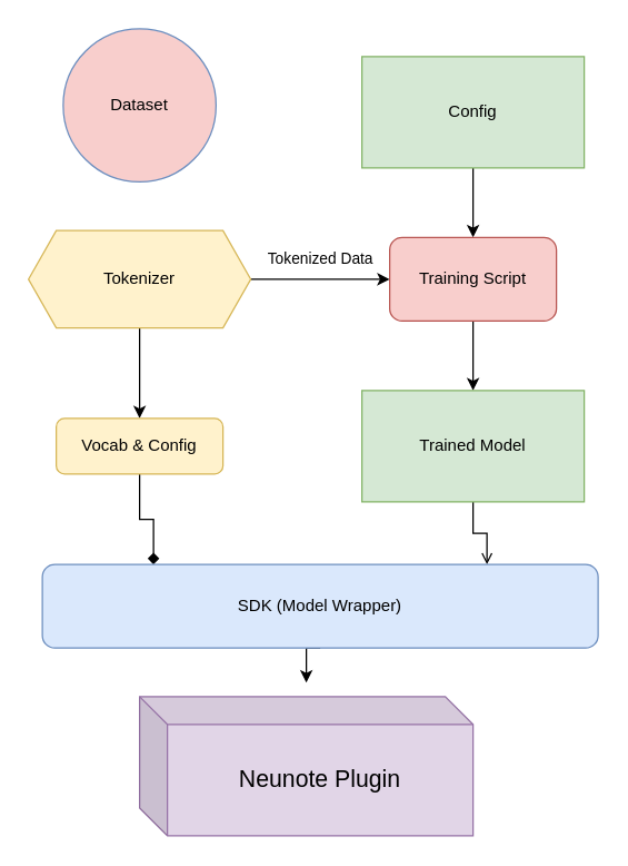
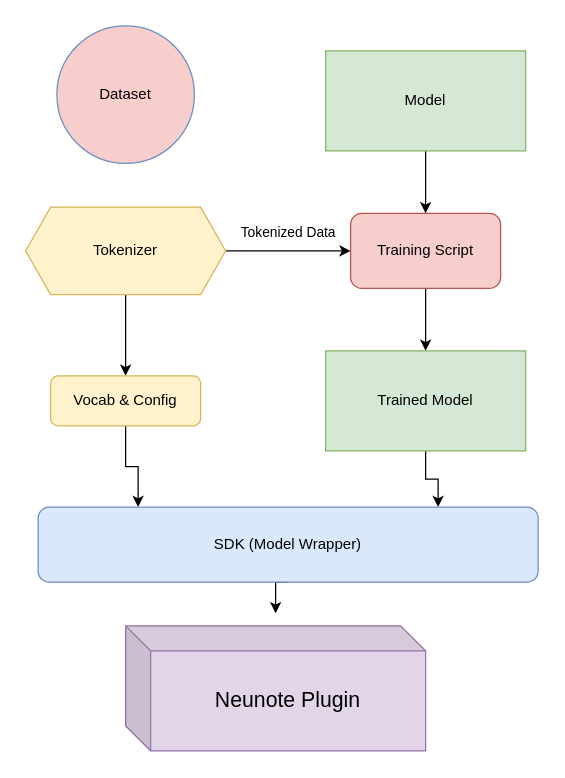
- <mxCell id="9" value="Config" style="rounded=0;whiteSpace=wrap;html=1;fillColor=#d5e8d4;strokeColor=#82b366;" vertex="1" parent="1"><mxGeometry x="260" y="40" width="160" height="80" as="geometry" /></mxCell>
+ <mxCell id="9" value="Model" style="rounded=0;whiteSpace=wrap;html=1;fillColor=#d5e8d4;strokeColor=#82b366;" vertex="1" parent="1"><mxGeometry x="260" y="40" width="160" height="80" as="geometry" /></mxCell>
- <mxCell id="6" style="edgeStyle=orthogonalEdgeStyle;rounded=0;orthogonalLoop=1;jettySize=auto;html=1;exitX=0.5;exitY=1;exitDx=0;exitDy=0;entryX=0.2;entryY=0;entryDx=0;entryDy=0;entryPerimeter=0;endArrow=diamond;" edge="1" parent="1" source="7" target="16"><mxGeometry relative="1" as="geometry" /></mxCell>
+ <mxCell id="6" style="edgeStyle=orthogonalEdgeStyle;rounded=0;orthogonalLoop=1;jettySize=auto;html=1;exitX=0.5;exitY=1;exitDx=0;exitDy=0;entryX=0.2;entryY=0;entryDx=0;entryDy=0;entryPerimeter=0;" edge="1" parent="1" source="7" target="16"><mxGeometry relative="1" as="geometry" /></mxCell>
- <mxCell id="13" style="edgeStyle=orthogonalEdgeStyle;rounded=0;orthogonalLoop=1;jettySize=auto;html=1;entryX=0.8;entryY=0;entryDx=0;entryDy=0;entryPerimeter=0;endArrow=open;" edge="1" parent="1" source="14" target="16"><mxGeometry relative="1" as="geometry" /></mxCell>
+ <mxCell id="13" style="edgeStyle=orthogonalEdgeStyle;rounded=0;orthogonalLoop=1;jettySize=auto;html=1;entryX=0.8;entryY=0;entryDx=0;entryDy=0;entryPerimeter=0;" edge="1" parent="1" source="14" target="16"><mxGeometry relative="1" as="geometry" /></mxCell>
